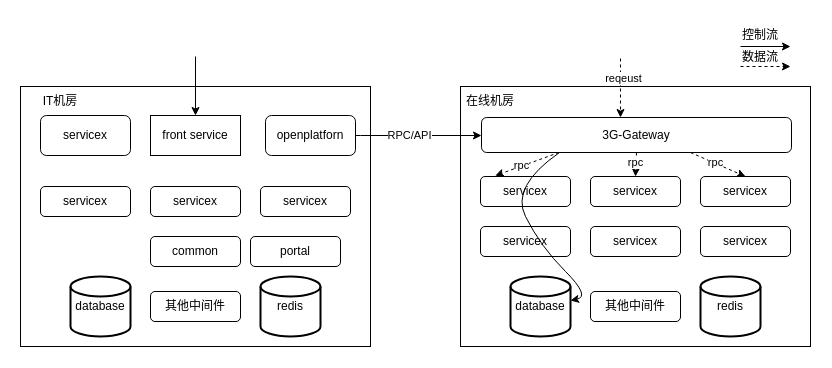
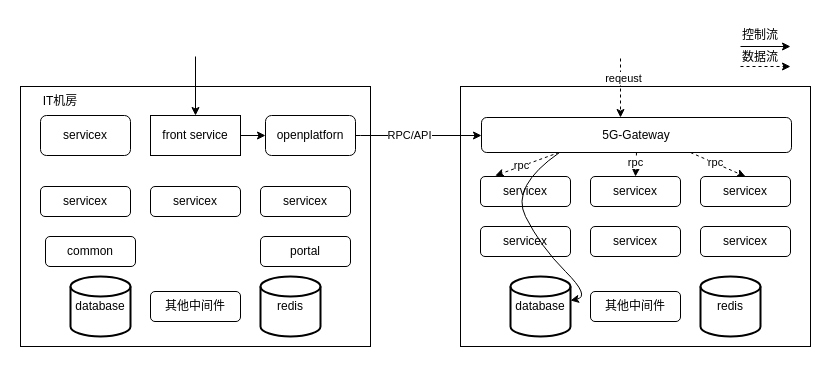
- <mxCell id="30" value="在线机房" style="text;html=1;align=center;verticalAlign=middle;whiteSpace=wrap;rounded=0;" vertex="1" parent="1"><mxGeometry x="460" y="86" width="60" height="30" as="geometry" /></mxCell>
+ <mxCell id="14" value="" style="edgeStyle=orthogonalEdgeStyle;rounded=0;orthogonalLoop=1;jettySize=auto;html=1;" edge="1" parent="1" source="15" target="10"><mxGeometry relative="1" as="geometry" /></mxCell>
- <mxCell id="27" value="3G-Gateway" style="rounded=1;whiteSpace=wrap;html=1;" vertex="1" parent="1"><mxGeometry x="481" y="117" width="310" height="35" as="geometry" /></mxCell>
+ <mxCell id="27" value="5G-Gateway" style="rounded=1;whiteSpace=wrap;html=1;" vertex="1" parent="1"><mxGeometry x="481" y="117" width="310" height="35" as="geometry" /></mxCell>
- <mxCell id="6" value="common" style="rounded=1;whiteSpace=wrap;html=1;" vertex="1" parent="1"><mxGeometry x="150" y="236" width="90" height="30" as="geometry" /></mxCell>
+ <mxCell id="6" value="common" style="rounded=1;whiteSpace=wrap;html=1;" vertex="1" parent="1"><mxGeometry x="45" y="236" width="90" height="30" as="geometry" /></mxCell>
- <mxCell id="7" value="portal" style="rounded=1;whiteSpace=wrap;html=1;" vertex="1" parent="1"><mxGeometry x="250" y="236" width="90" height="30" as="geometry" /></mxCell>
+ <mxCell id="7" value="portal" style="rounded=1;whiteSpace=wrap;html=1;" vertex="1" parent="1"><mxGeometry x="260" y="236" width="90" height="30" as="geometry" /></mxCell>
